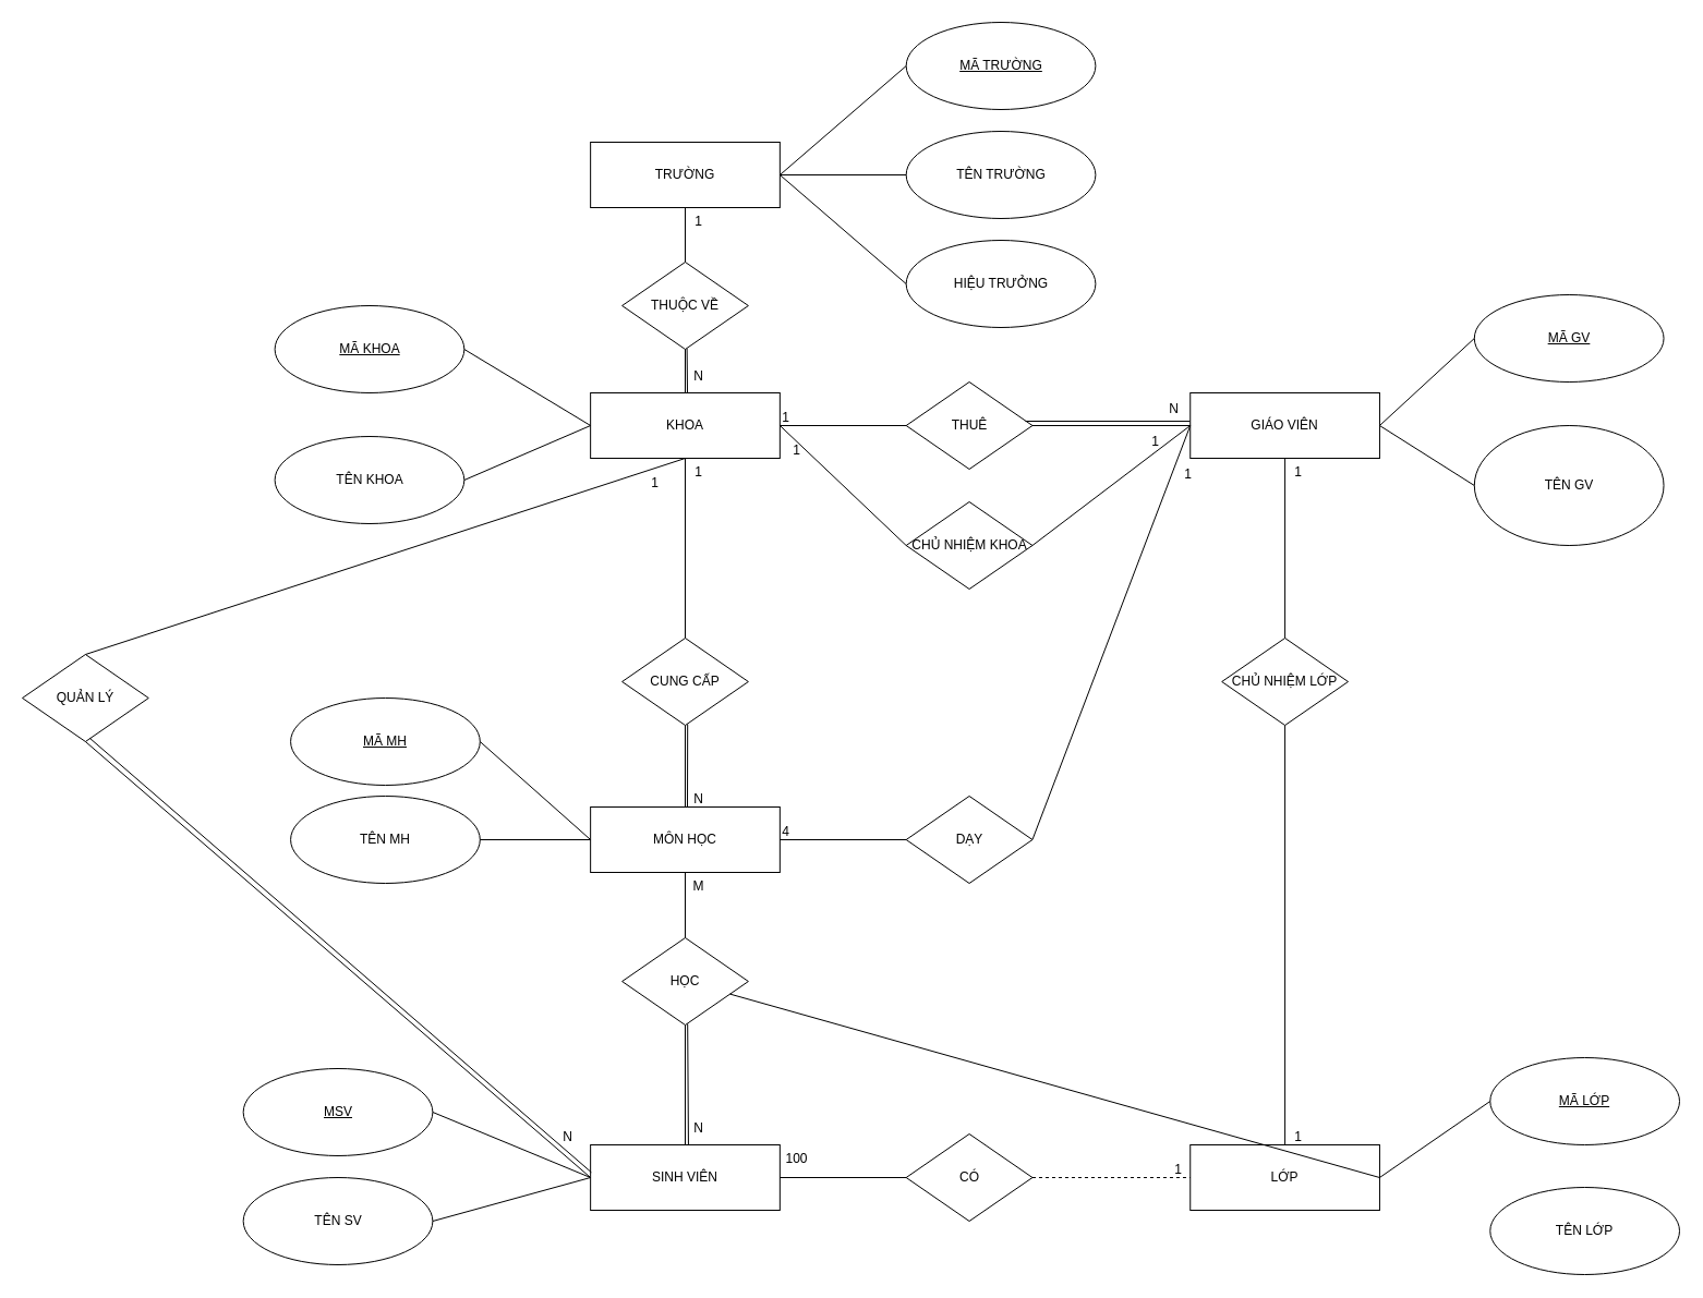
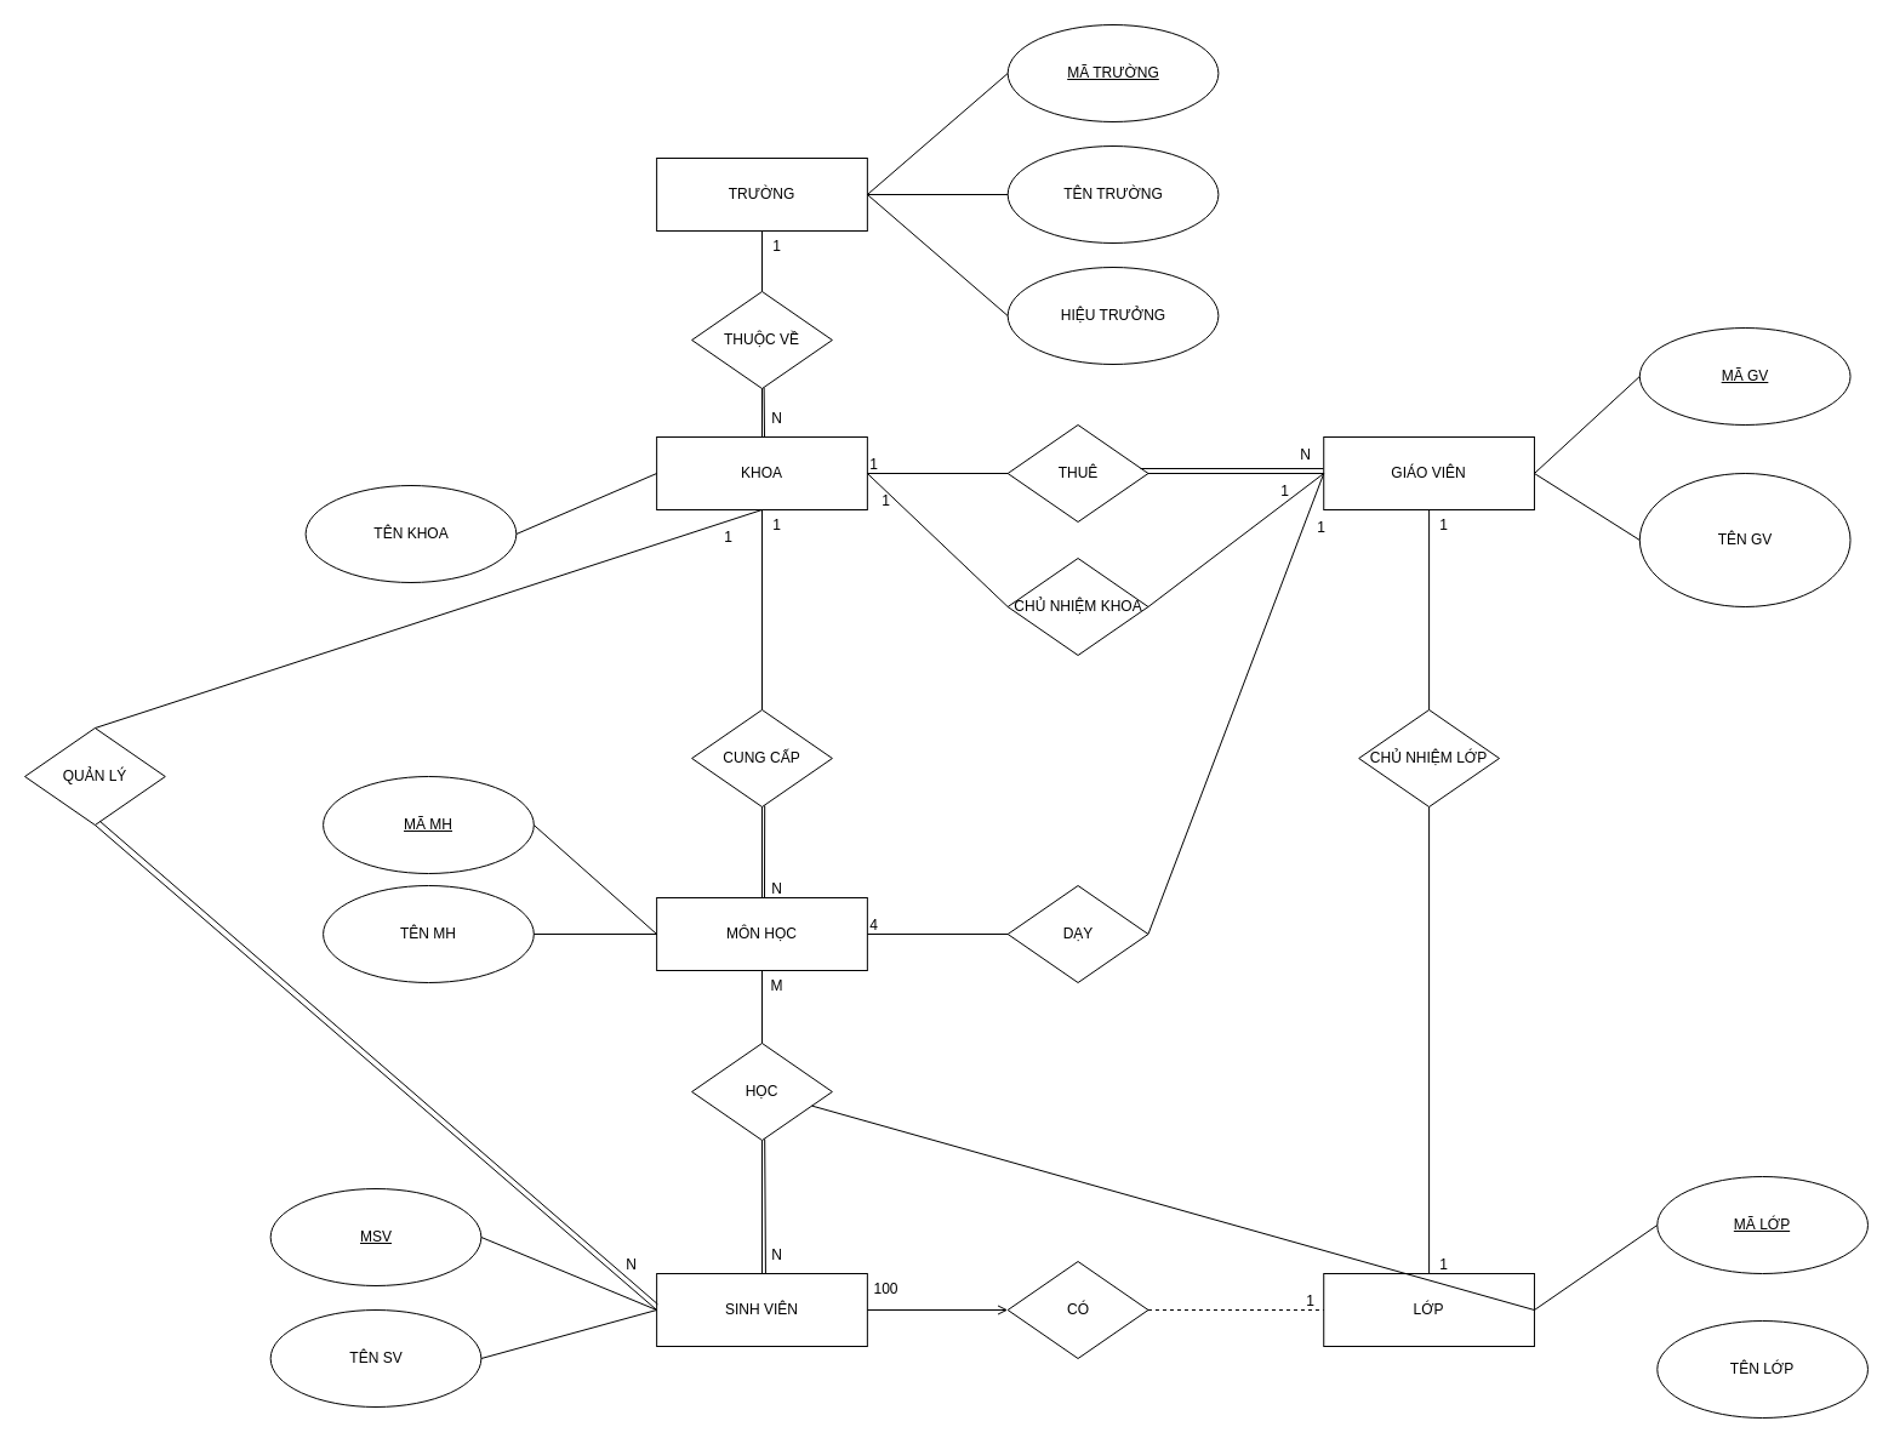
- <mxCell id="12" value="MÃ KHOA" style="ellipse;whiteSpace=wrap;html=1;align=center;fontStyle=4;" vertex="1" parent="2"><mxGeometry x="231.619" y="260" width="173.714" height="80" as="geometry" /></mxCell>
- <mxCell id="13" value="" style="endArrow=none;html=1;rounded=0;exitX=1;exitY=0.5;exitDx=0;exitDy=0;entryX=0;entryY=0.5;entryDx=0;entryDy=0;" edge="1" parent="2" source="12" target="10"><mxGeometry width="50" height="50" relative="1" as="geometry"><mxPoint x="434.286" y="290" as="sourcePoint" /><mxPoint x="506.667" y="240" as="targetPoint" /></mxGeometry></mxCell>
- <mxCell id="62" value="" style="endArrow=none;html=1;rounded=0;entryX=0;entryY=0.5;entryDx=0;entryDy=0;exitX=1;exitY=0.5;exitDx=0;exitDy=0;" edge="1" parent="2" source="42" target="61"><mxGeometry width="50" height="50" relative="1" as="geometry"><mxPoint x="723.81" y="1100" as="sourcePoint" /><mxPoint x="796.19" y="1050" as="targetPoint" /></mxGeometry></mxCell>
+ <mxCell id="62" value="" style="endArrow=open;html=1;rounded=0;entryX=0;entryY=0.5;entryDx=0;entryDy=0;exitX=1;exitY=0.5;exitDx=0;exitDy=0;" edge="1" parent="2" source="42" target="61"><mxGeometry width="50" height="50" relative="1" as="geometry"><mxPoint x="723.81" y="1100" as="sourcePoint" /><mxPoint x="796.19" y="1050" as="targetPoint" /></mxGeometry></mxCell>
